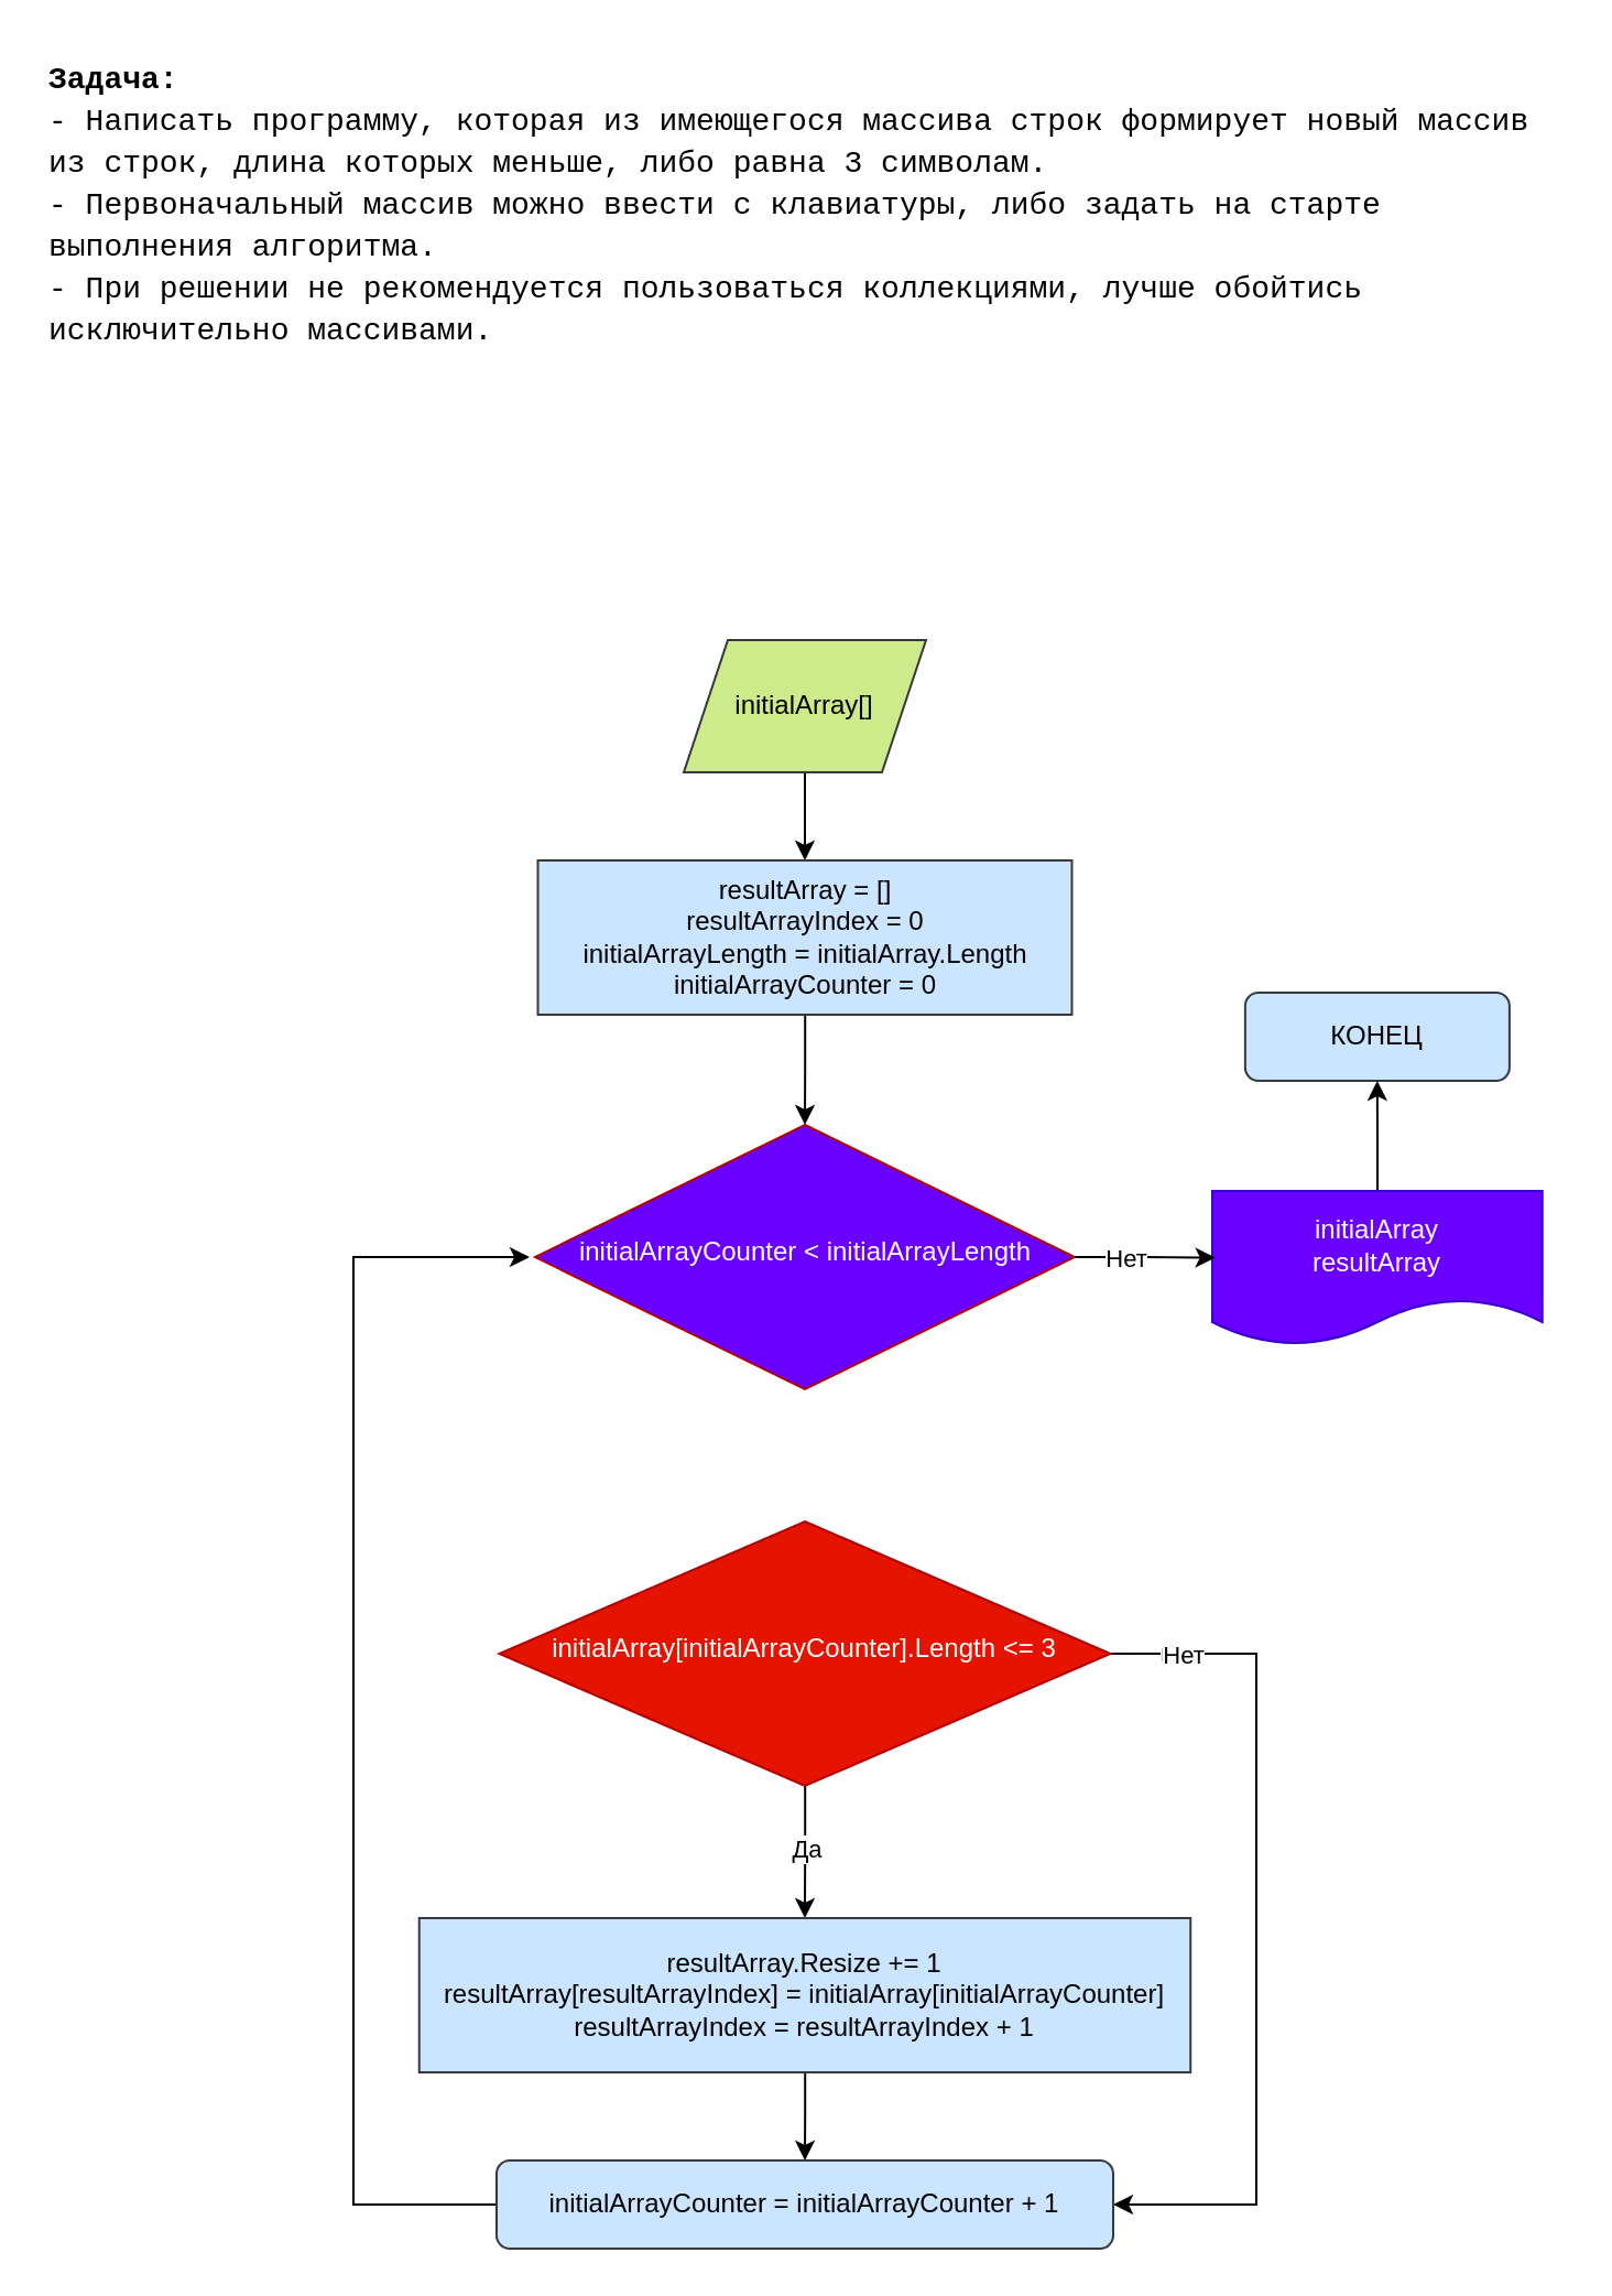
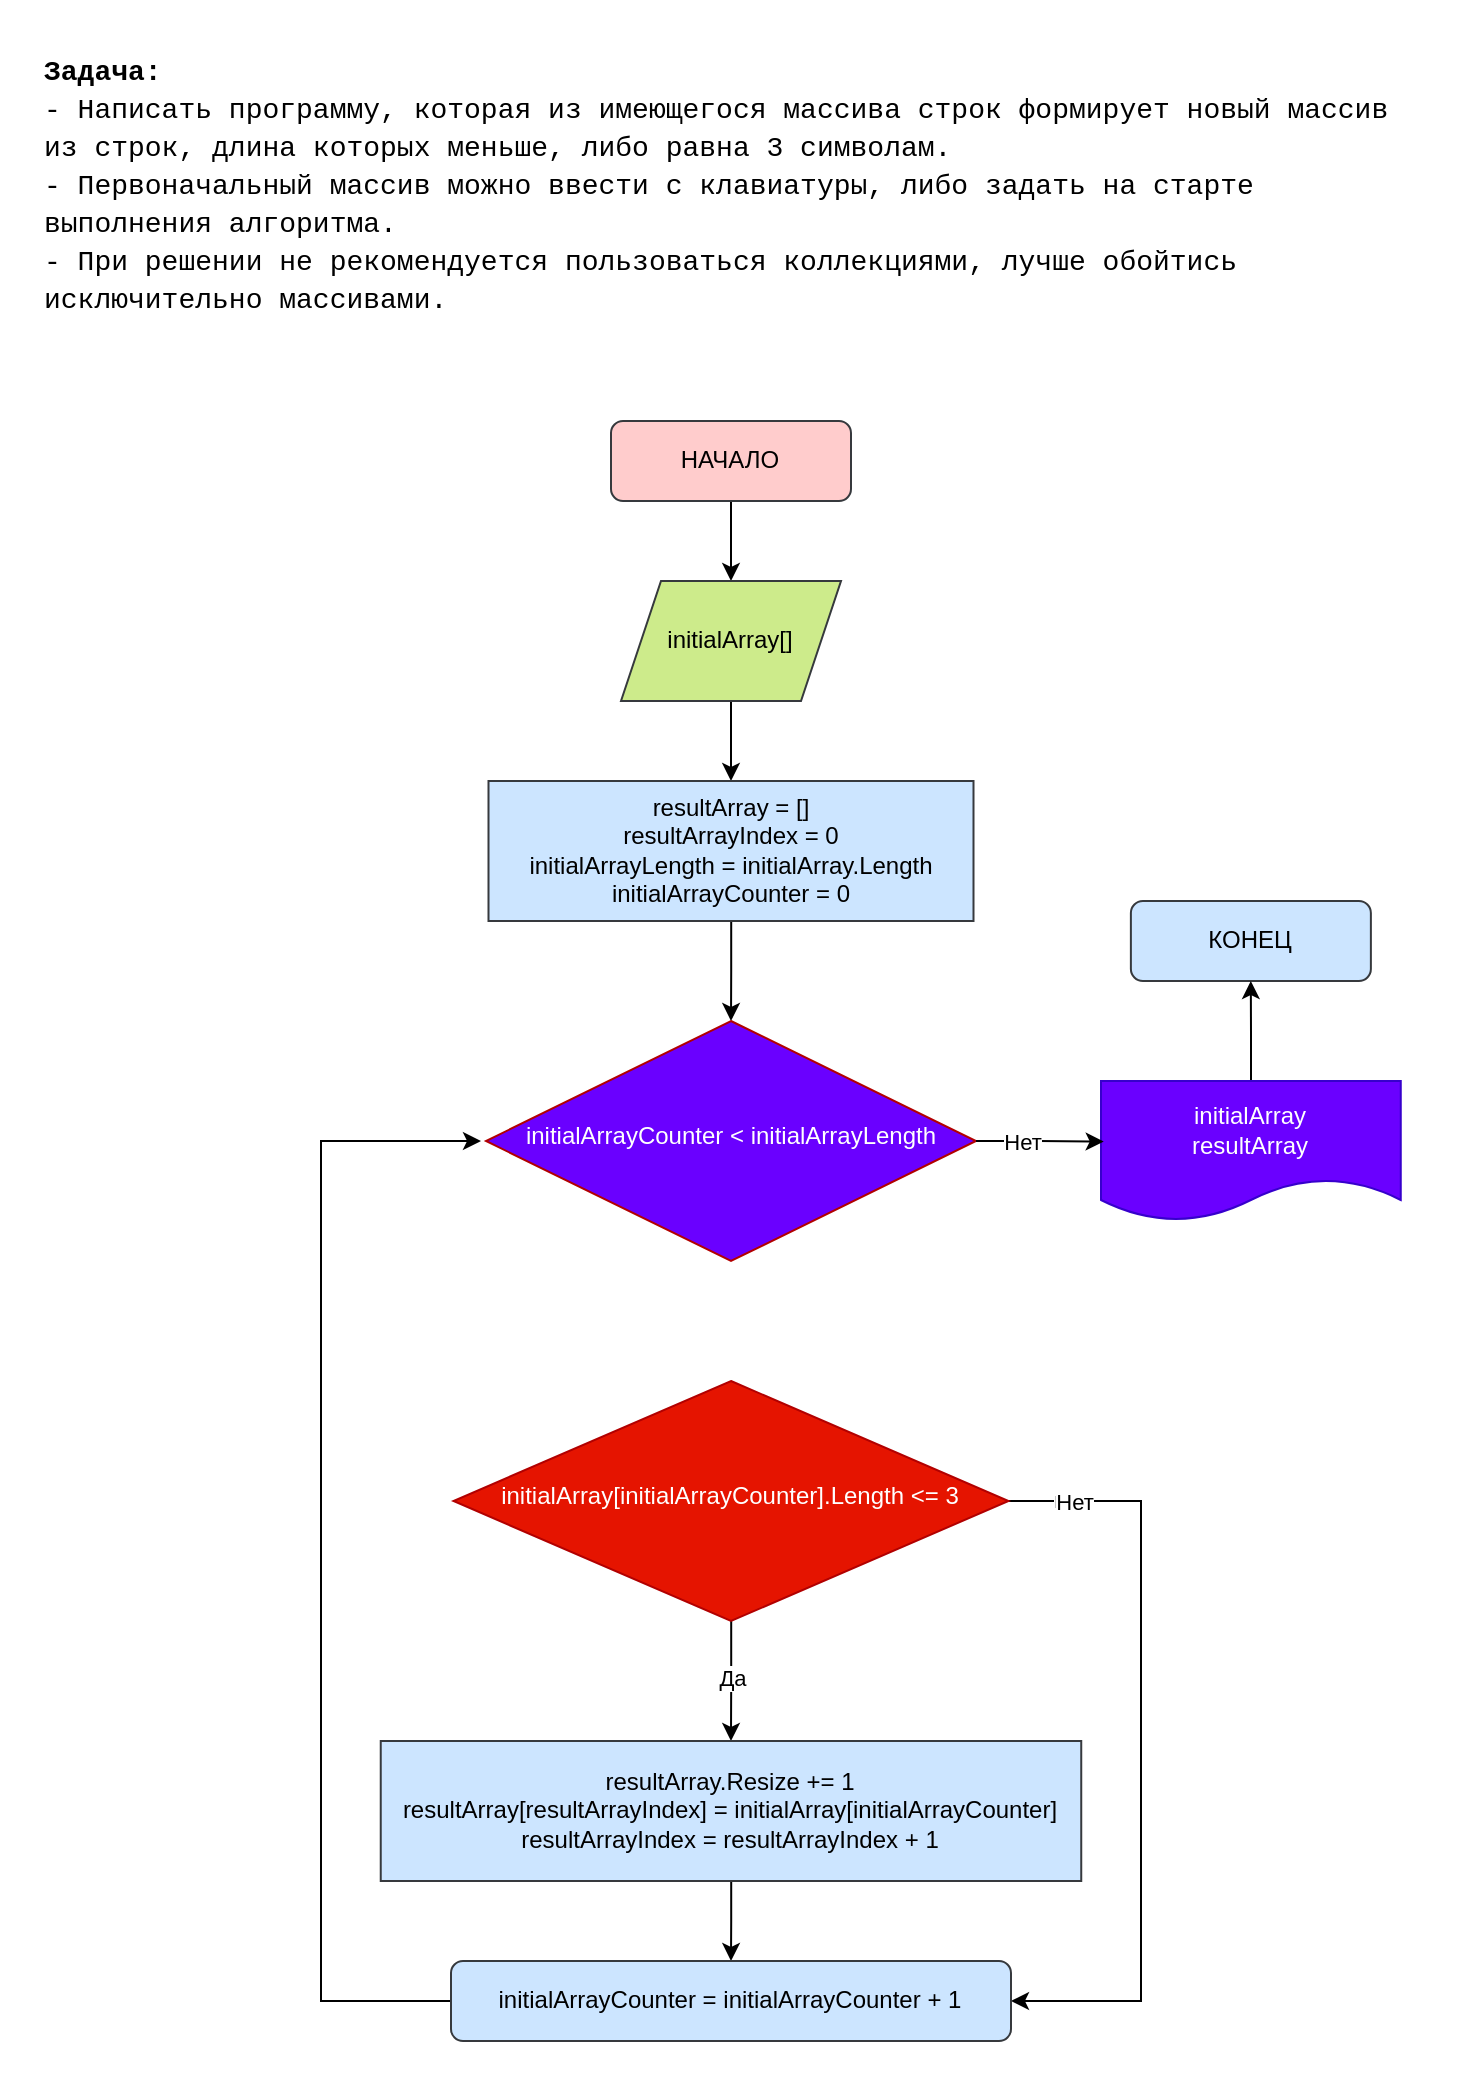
+ <mxCell id="4" value="НАЧАЛО" style="rounded=1;whiteSpace=wrap;html=1;fontSize=12;glass=0;strokeWidth=1;shadow=0;fillColor=#ffcccc;strokeColor=#36393d;" parent="1" vertex="1"><mxGeometry x="305" y="210" width="120" height="40" as="geometry" /></mxCell>
+ <mxCell id="3" style="edgeStyle=orthogonalEdgeStyle;rounded=0;orthogonalLoop=1;jettySize=auto;html=1;entryX=0.5;entryY=0;entryDx=0;entryDy=0;" parent="1" source="4" target="6" edge="1"><mxGeometry relative="1" as="geometry" /></mxCell>
